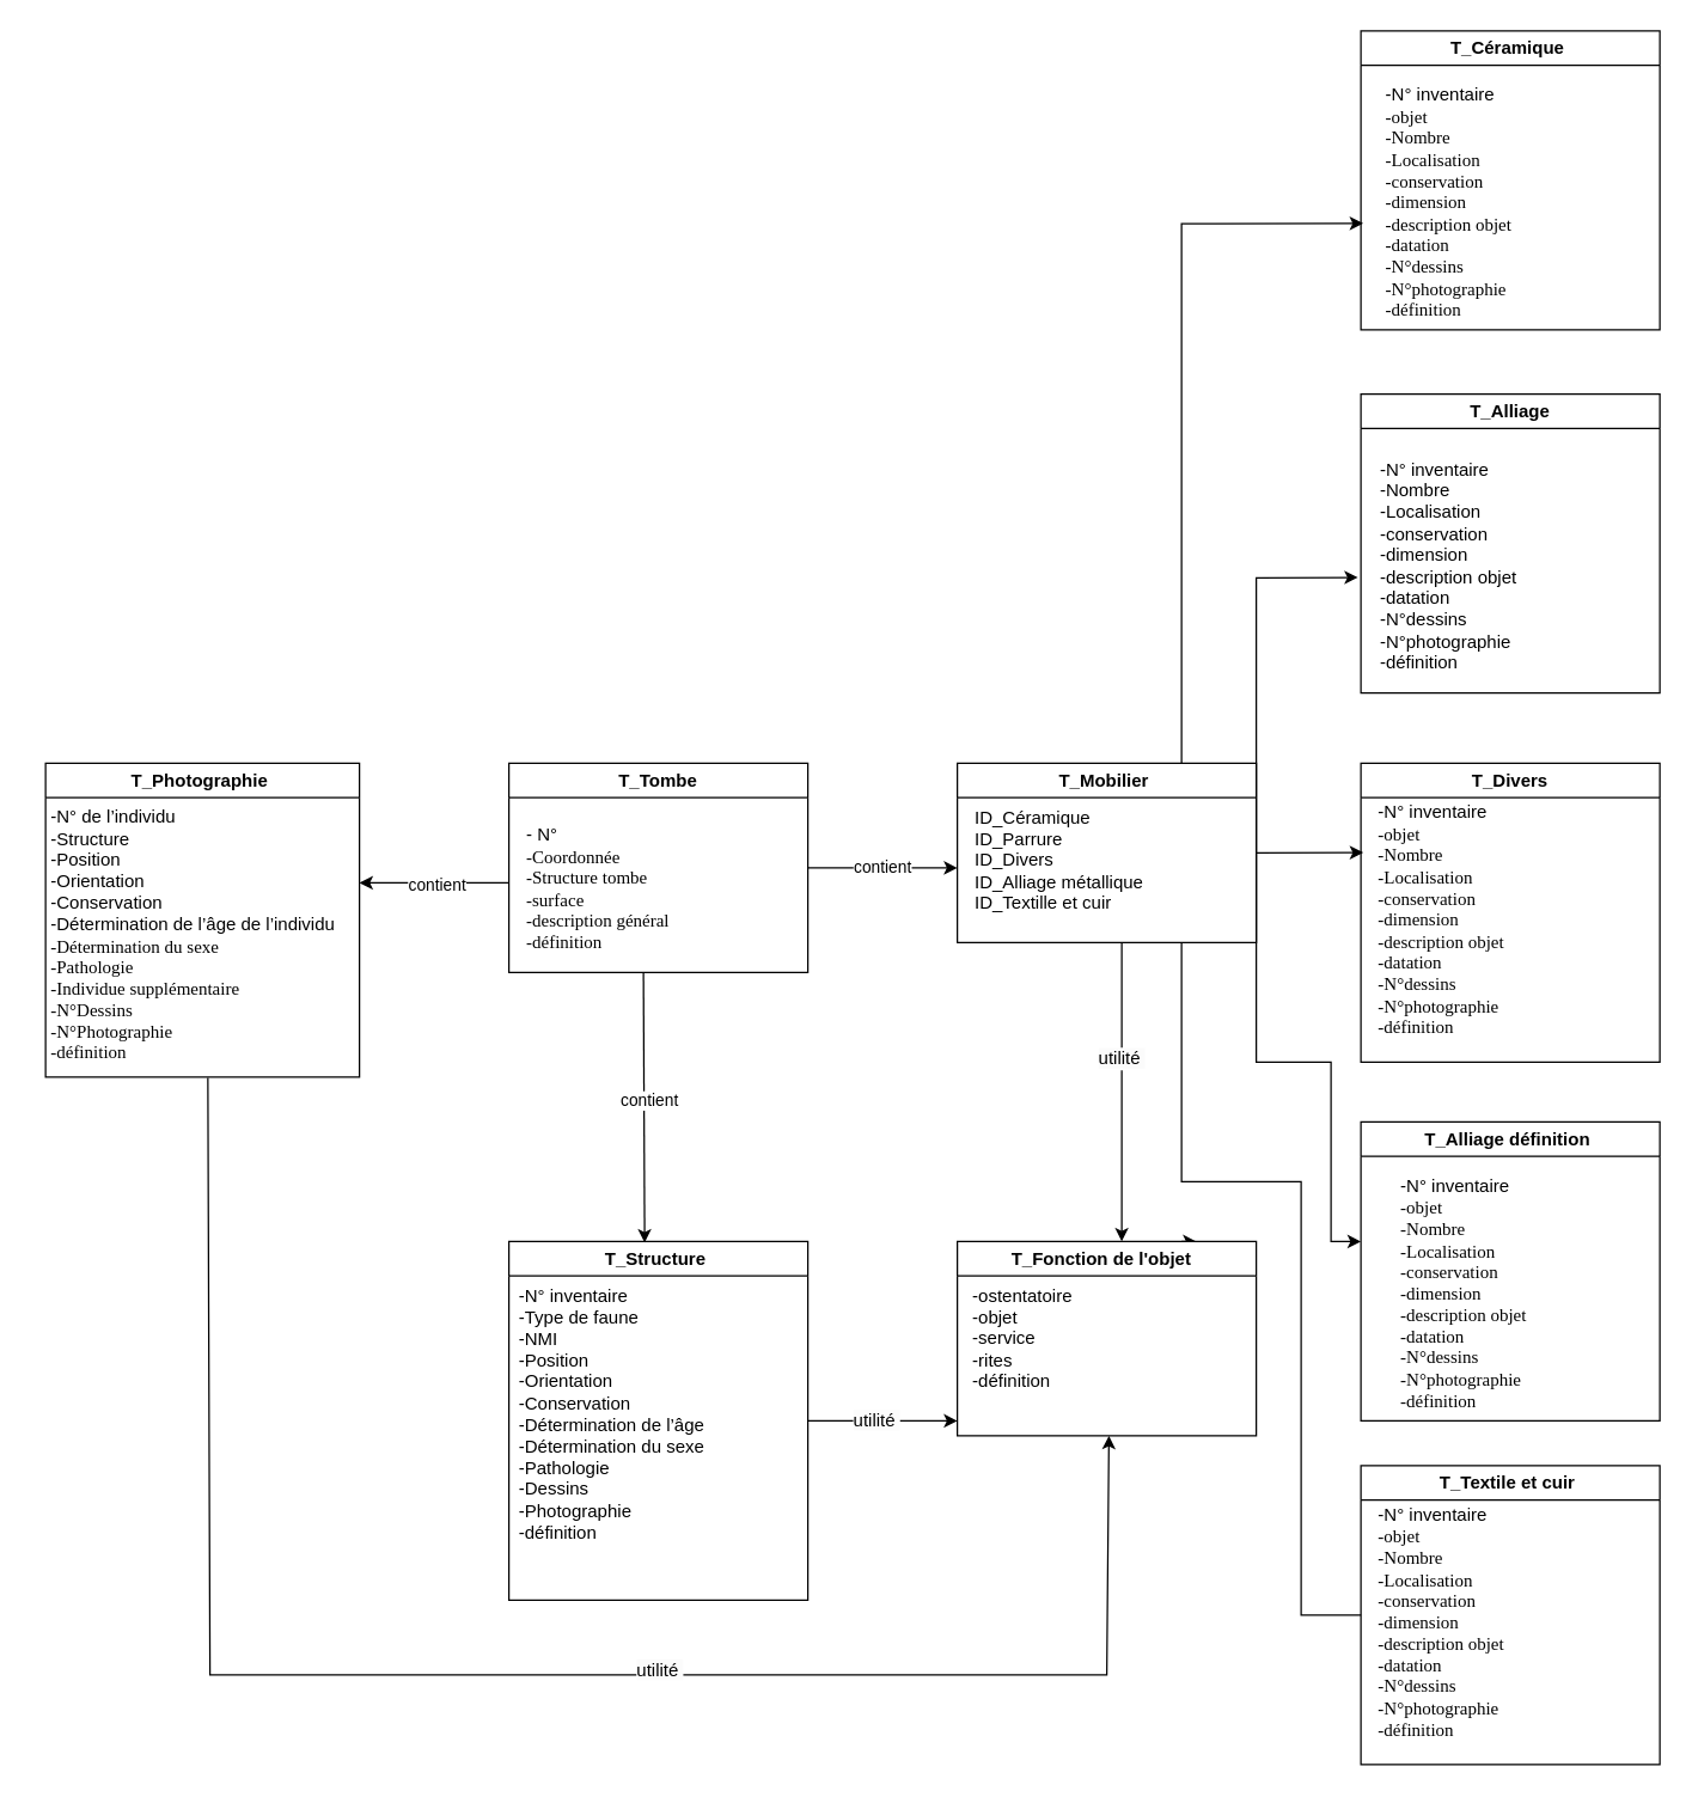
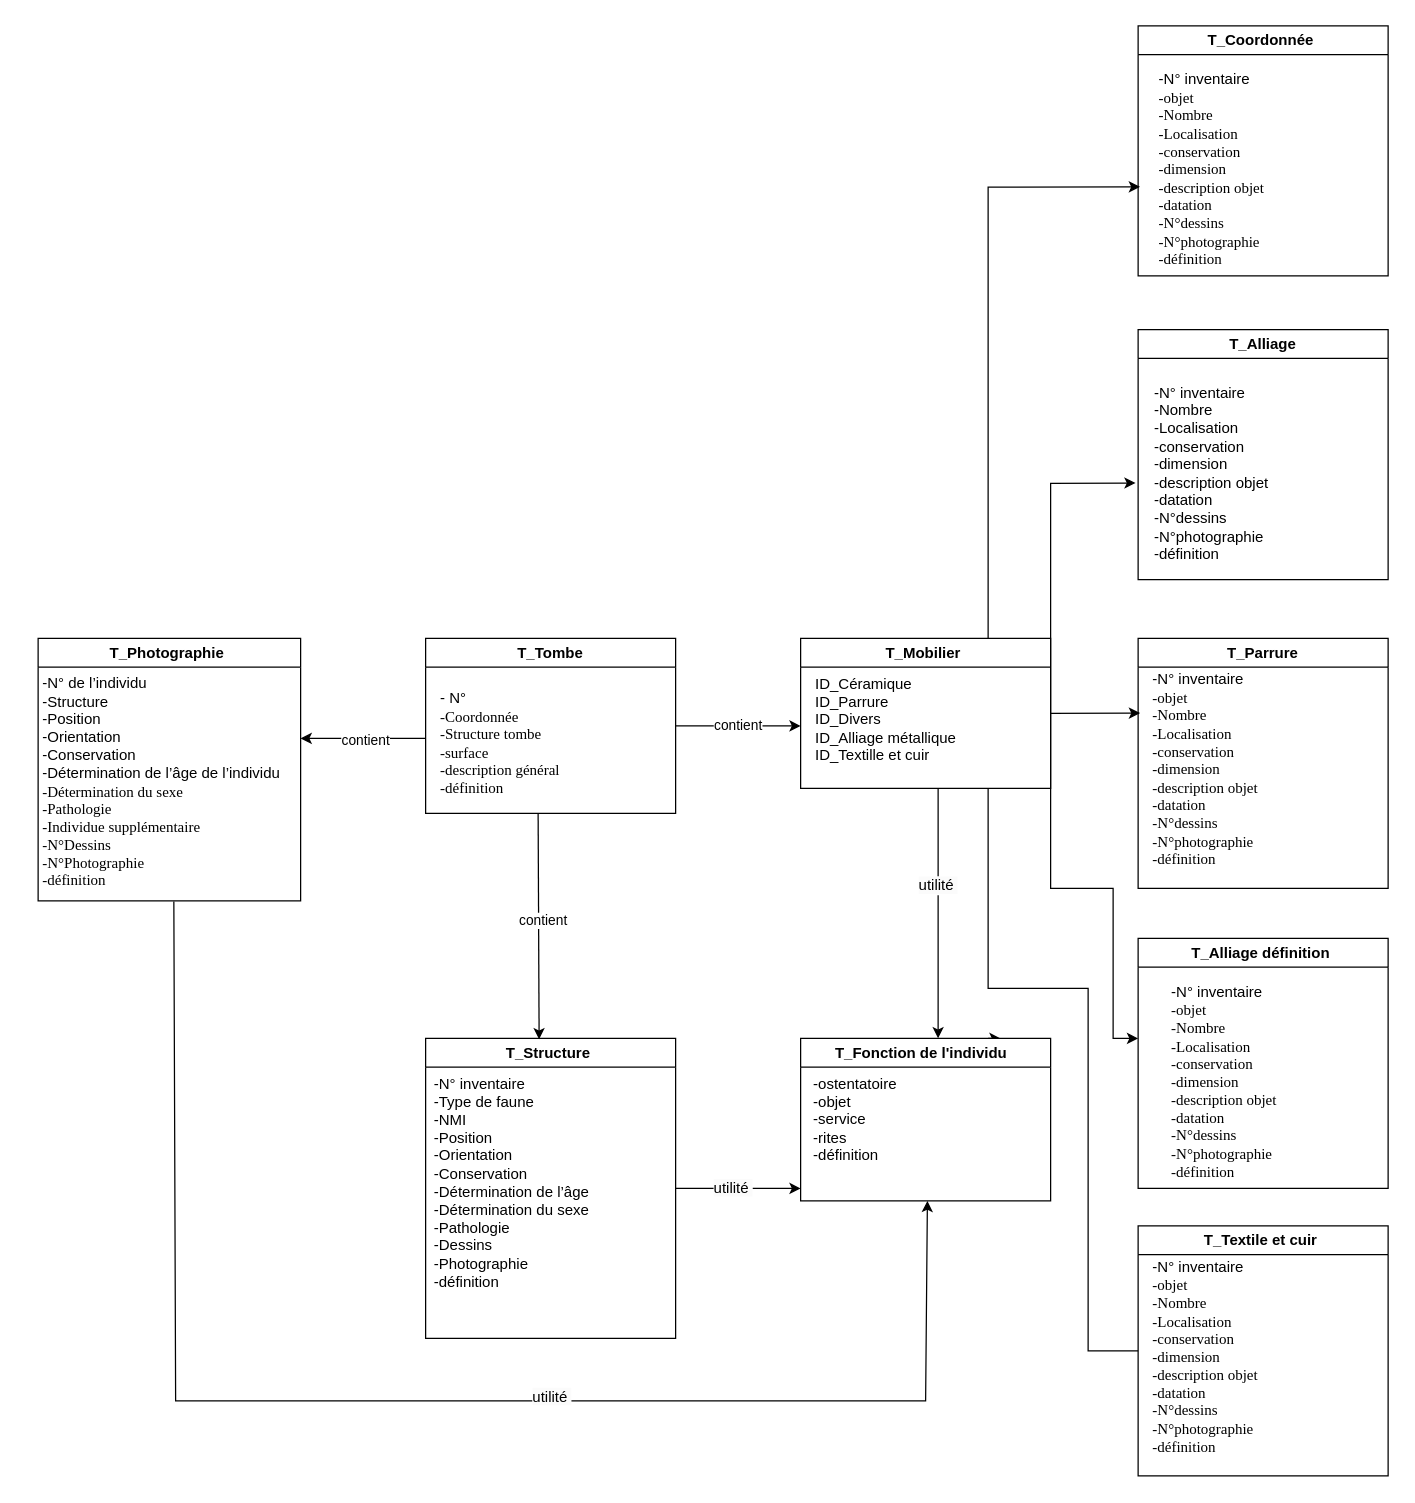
- <mxCell id="21" value="T_Céramique&amp;nbsp;" style="swimlane;whiteSpace=wrap;html=1;" vertex="1" parent="1"><mxGeometry x="910" y="20" width="200" height="200" as="geometry" /></mxCell>
+ <mxCell id="21" value="T_Coordonnée&amp;nbsp;" style="swimlane;whiteSpace=wrap;html=1;" vertex="1" parent="1"><mxGeometry x="910" y="20" width="200" height="200" as="geometry" /></mxCell>
- <mxCell id="15" value="T_Divers" style="swimlane;whiteSpace=wrap;html=1;" vertex="1" parent="1"><mxGeometry x="910" y="510" width="200" height="200" as="geometry" /></mxCell>
+ <mxCell id="15" value="T_Parrure" style="swimlane;whiteSpace=wrap;html=1;" vertex="1" parent="1"><mxGeometry x="910" y="510" width="200" height="200" as="geometry" /></mxCell>
- <mxCell id="11" value="T_Fonction de l'objet&amp;nbsp;&amp;nbsp;" style="swimlane;whiteSpace=wrap;html=1;" vertex="1" parent="1"><mxGeometry x="640" y="830" width="200" height="130" as="geometry" /></mxCell>
+ <mxCell id="11" value="T_Fonction de l'individu&amp;nbsp;&amp;nbsp;" style="swimlane;whiteSpace=wrap;html=1;" vertex="1" parent="1"><mxGeometry x="640" y="830" width="200" height="130" as="geometry" /></mxCell>
